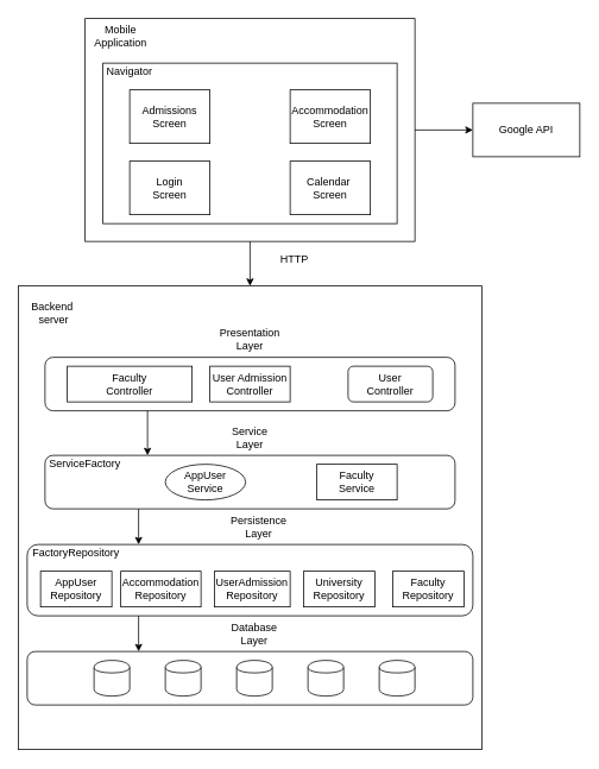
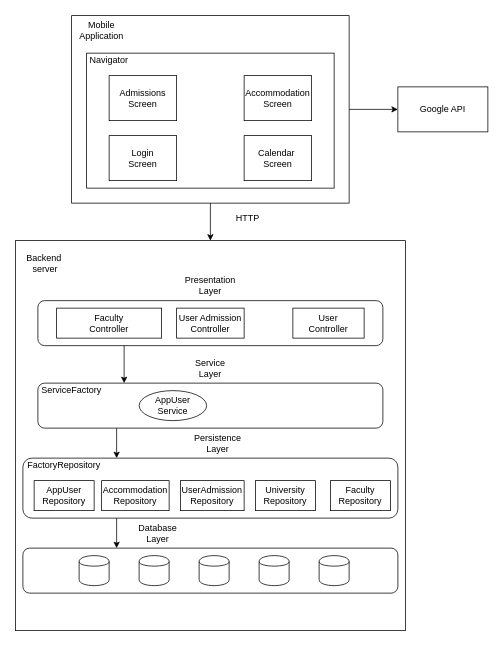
- <mxCell id="17" value="User&lt;br&gt;Controller" style="whiteSpace=wrap;html=1;rounded=1;" vertex="1" parent="1"><mxGeometry x="390" y="410" width="95" height="40" as="geometry" /></mxCell>
+ <mxCell id="17" value="User&lt;br&gt;Controller" style="rounded=0;whiteSpace=wrap;html=1;" vertex="1" parent="1"><mxGeometry x="390" y="410" width="95" height="40" as="geometry" /></mxCell>
- <mxCell id="21" value="Faculty&lt;br&gt;Service" style="rounded=0;whiteSpace=wrap;html=1;" vertex="1" parent="1"><mxGeometry x="355" y="520" width="90" height="40" as="geometry" /></mxCell>
- <mxCell id="37" value="Database Layer" style="text;html=1;strokeColor=none;fillColor=none;align=center;verticalAlign=middle;whiteSpace=wrap;rounded=0;" vertex="1" parent="1"><mxGeometry x="265" y="700" width="40" height="20" as="geometry" /></mxCell>
+ <mxCell id="37" value="Database Layer" style="text;html=1;strokeColor=none;fillColor=none;align=center;verticalAlign=middle;whiteSpace=wrap;rounded=0;" vertex="1" parent="1"><mxGeometry x="190" y="700" width="40" height="20" as="geometry" /></mxCell>
